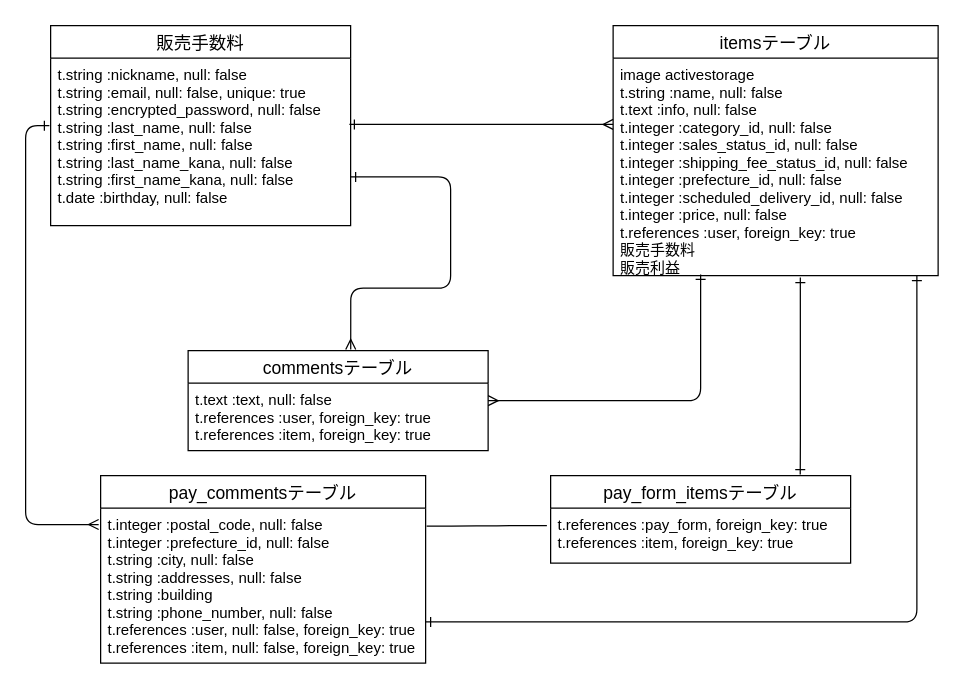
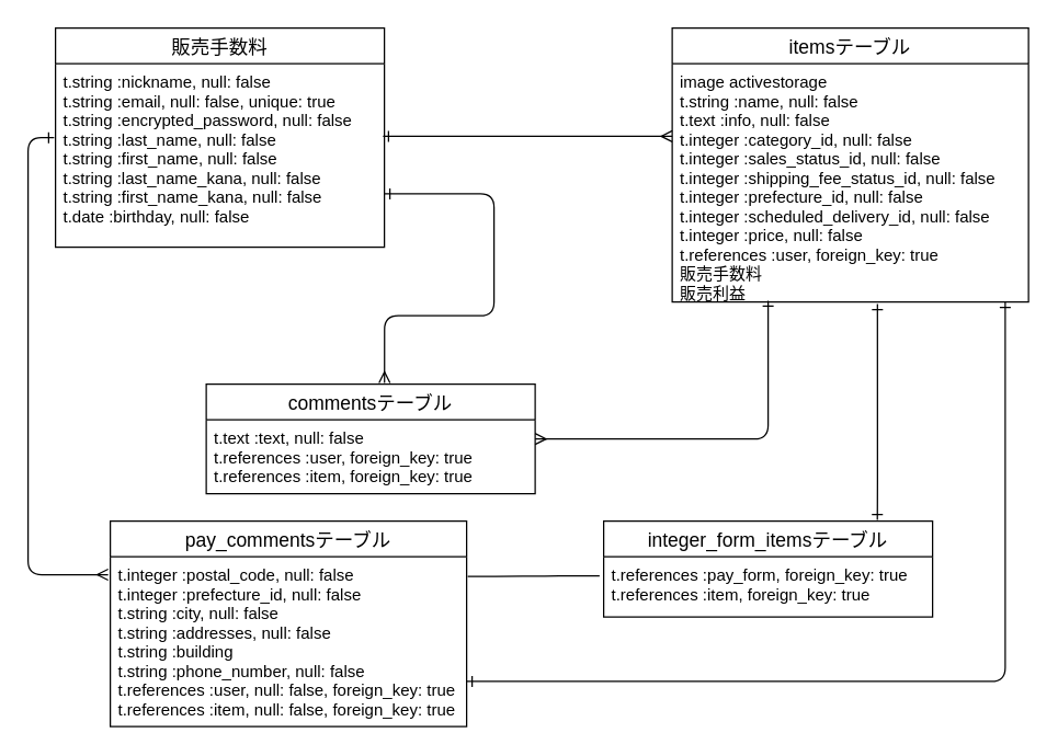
- <mxCell id="14" value="pay_form_itemsテーブル" style="swimlane;fontStyle=0;childLayout=stackLayout;horizontal=1;startSize=26;horizontalStack=0;resizeParent=1;resizeParentMax=0;resizeLast=0;collapsible=1;marginBottom=0;align=center;fontSize=14;" vertex="1" parent="1"><mxGeometry x="440" y="380" width="240" height="70" as="geometry" /></mxCell>
+ <mxCell id="14" value="integer_form_itemsテーブル" style="swimlane;fontStyle=0;childLayout=stackLayout;horizontal=1;startSize=26;horizontalStack=0;resizeParent=1;resizeParentMax=0;resizeLast=0;collapsible=1;marginBottom=0;align=center;fontSize=14;" vertex="1" parent="1"><mxGeometry x="440" y="380" width="240" height="70" as="geometry" /></mxCell>
